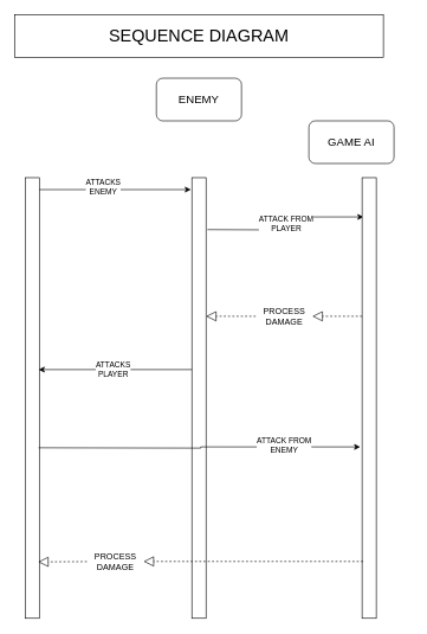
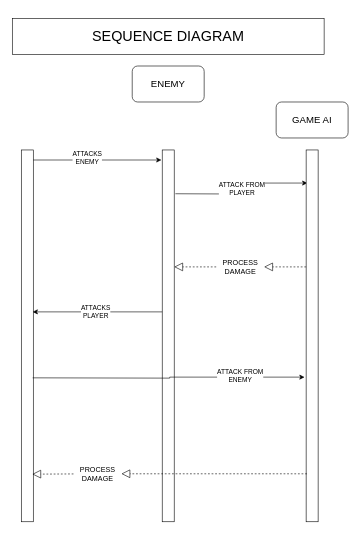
- <mxCell id="7" value="&lt;font style=&quot;font-size: 24px;&quot;&gt;SEQUENCE DIAGRAM&lt;/font&gt;" style="rounded=0;whiteSpace=wrap;html=1;" vertex="1" parent="1"><mxGeometry x="20" y="20" width="520" height="60" as="geometry" /></mxCell>
+ <mxCell id="7" value="&lt;font style=&quot;font-size: 24px;&quot;&gt;SEQUENCE DIAGRAM&lt;/font&gt;" style="rounded=0;whiteSpace=wrap;html=1;" vertex="1" parent="1"><mxGeometry x="20" y="30" width="520" height="60" as="geometry" /></mxCell>
- <mxCell id="9" value="&lt;font size=&quot;3&quot;&gt;GAME AI&lt;/font&gt;" style="rounded=1;whiteSpace=wrap;html=1;" vertex="1" parent="1"><mxGeometry x="435" y="169" width="120" height="60" as="geometry" /></mxCell>
+ <mxCell id="9" value="&lt;font size=&quot;3&quot;&gt;GAME AI&lt;/font&gt;" style="rounded=1;whiteSpace=wrap;html=1;" vertex="1" parent="1"><mxGeometry x="460" y="169" width="120" height="60" as="geometry" /></mxCell>
